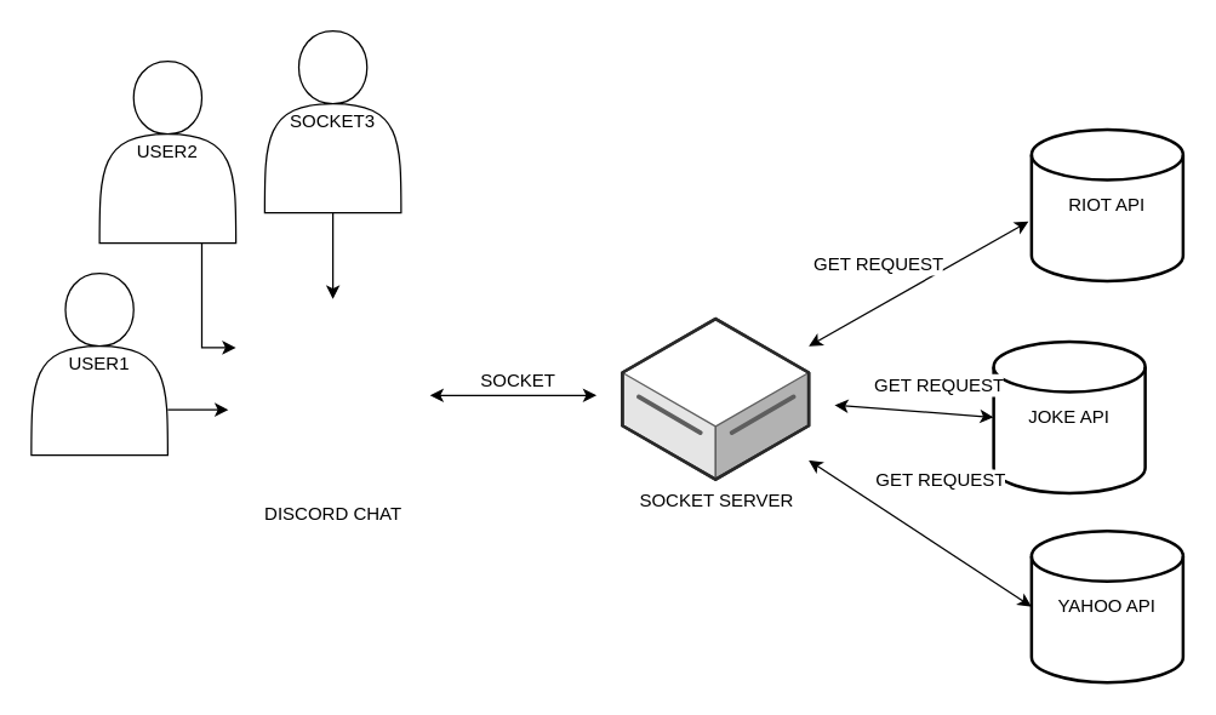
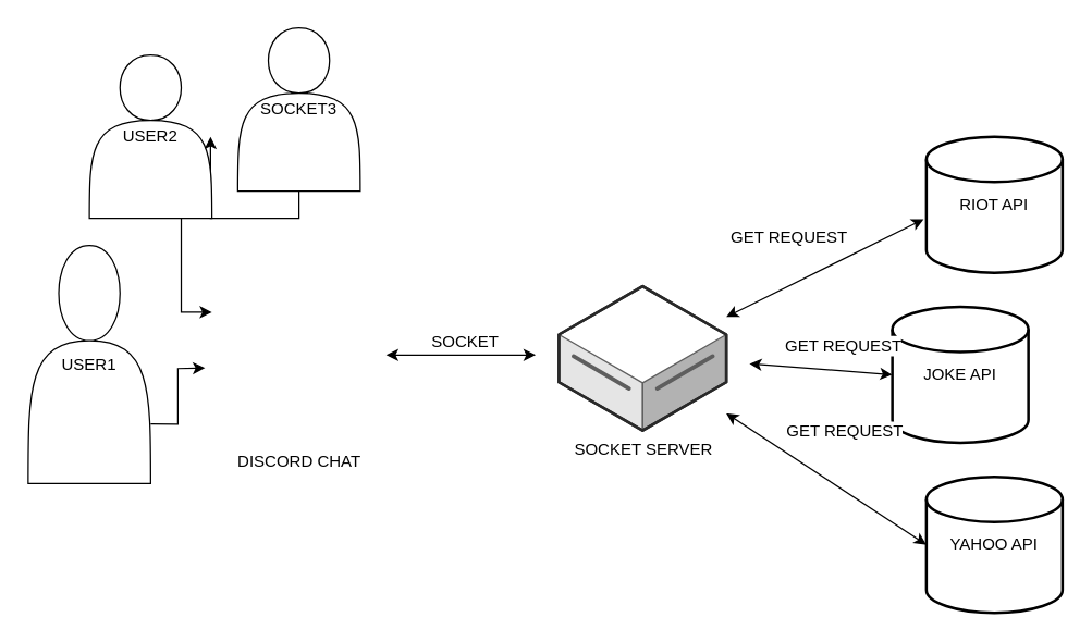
- <mxCell id="2" value="RIOT API" style="strokeWidth=2;html=1;shape=mxgraph.flowchart.database;whiteSpace=wrap;" vertex="1" parent="1"><mxGeometry x="680" y="85" width="100" height="100" as="geometry" /></mxCell>
+ <mxCell id="2" value="RIOT API" style="strokeWidth=2;html=1;shape=mxgraph.flowchart.database;whiteSpace=wrap;" vertex="1" parent="1"><mxGeometry x="680" y="100" width="100" height="100" as="geometry" /></mxCell>
- <mxCell id="7" style="edgeStyle=orthogonalEdgeStyle;rounded=0;orthogonalLoop=1;jettySize=auto;html=1;exitX=0.5;exitY=1;exitDx=0;exitDy=0;entryX=0.5;entryY=0;entryDx=0;entryDy=0;" edge="1" parent="1" source="8" target="6"><mxGeometry relative="1" as="geometry" /></mxCell>
+ <mxCell id="7" style="edgeStyle=orthogonalEdgeStyle;rounded=0;orthogonalLoop=1;jettySize=auto;html=1;exitX=0.5;exitY=1;exitDx=0;exitDy=0;" edge="1" parent="1" source="8" target="18"><mxGeometry relative="1" as="geometry" /></mxCell>
- <mxCell id="20" value="USER1" style="shape=actor;whiteSpace=wrap;html=1;" vertex="1" parent="1"><mxGeometry x="20" y="180" width="90" height="120" as="geometry" /></mxCell>
+ <mxCell id="20" value="USER1" style="shape=actor;whiteSpace=wrap;html=1;" vertex="1" parent="1"><mxGeometry x="20" y="180" width="90" height="175" as="geometry" /></mxCell>
